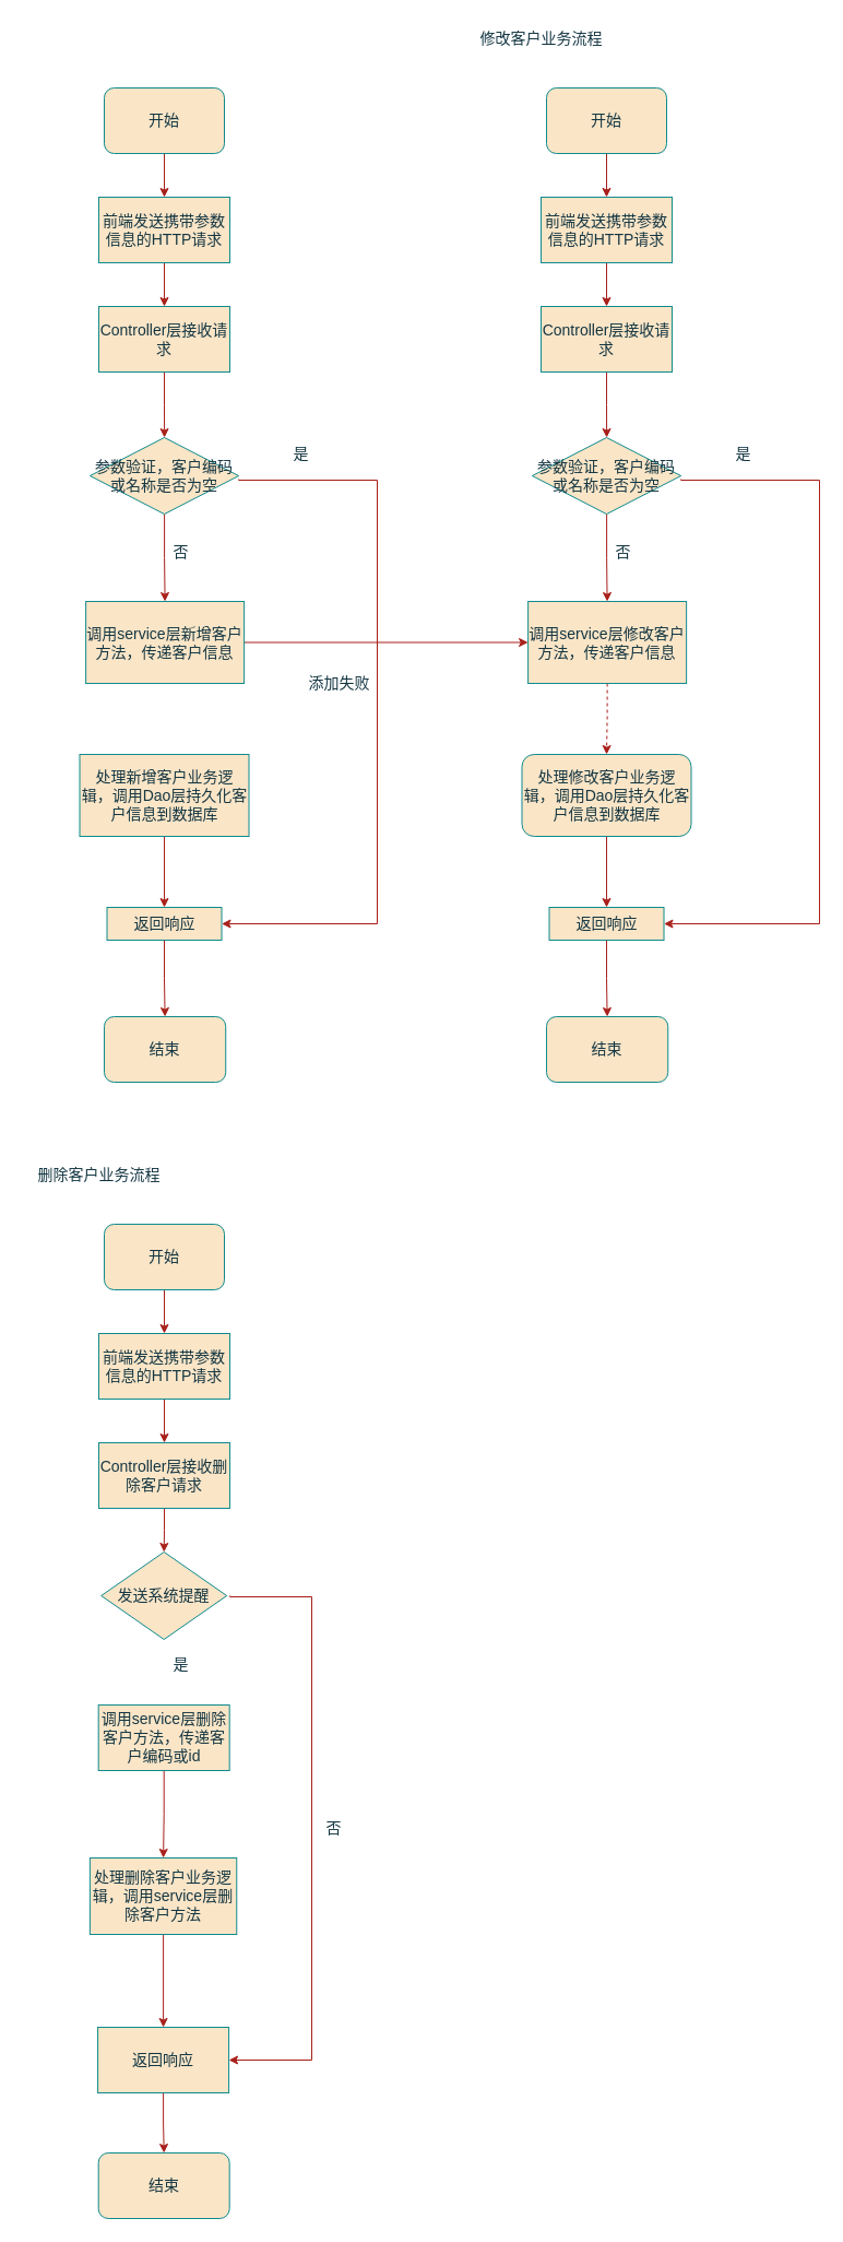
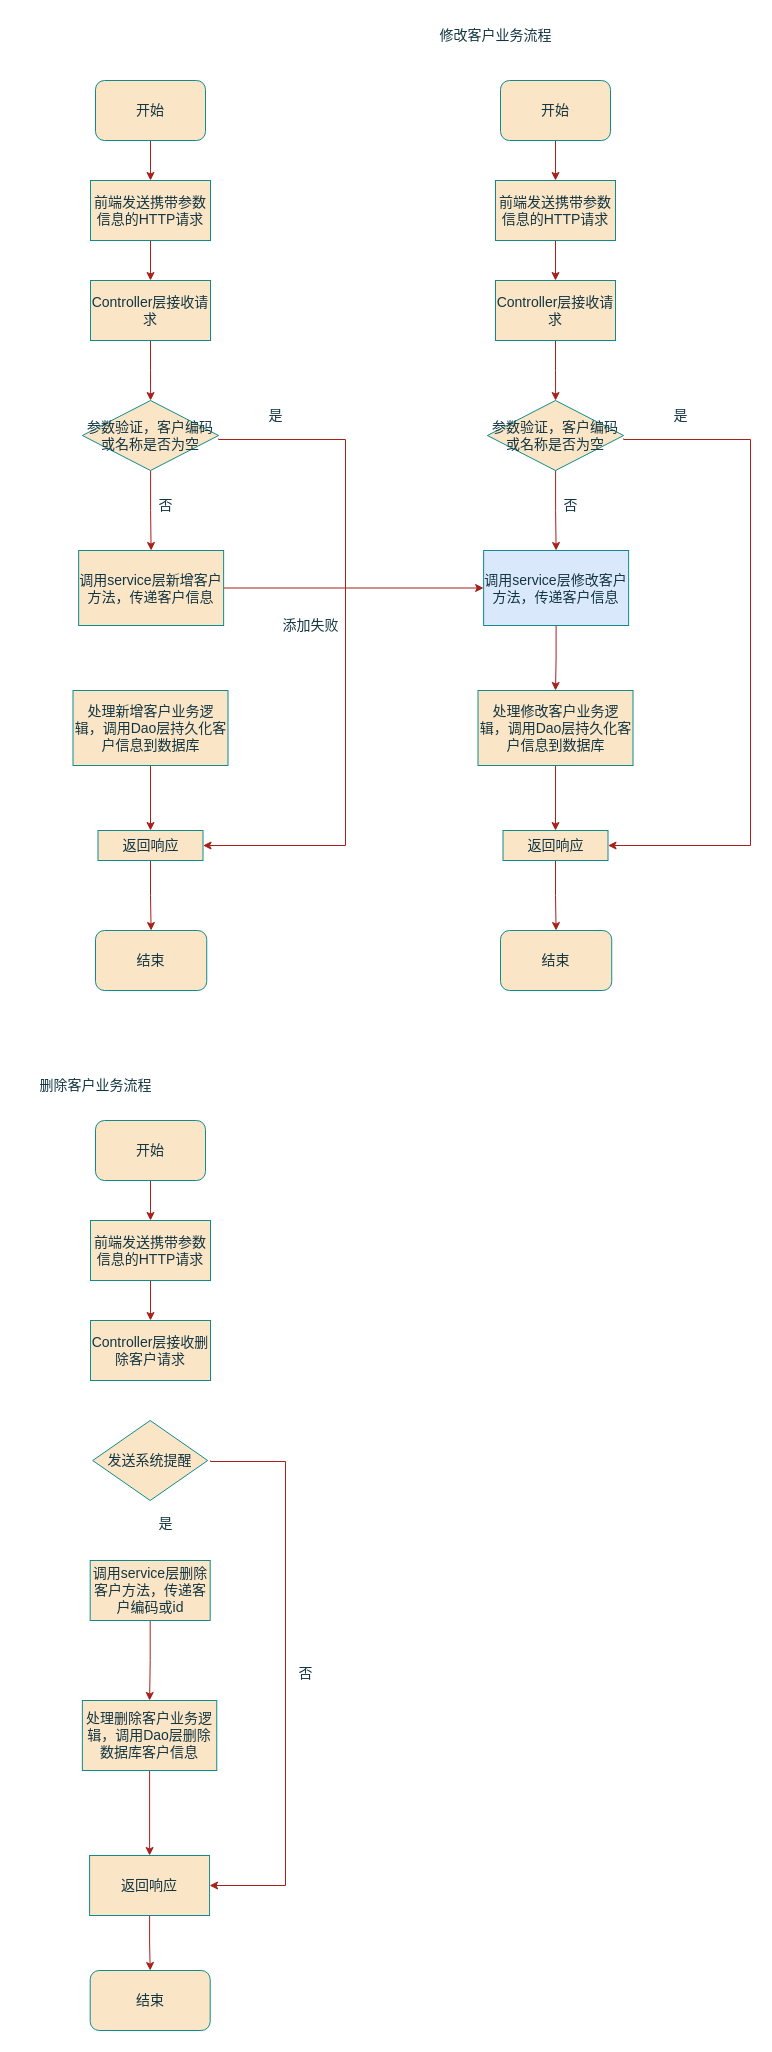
- <mxCell id="32" value="调用service层修改客户方法，传递客户信息" style="whiteSpace=wrap;html=1;fontSize=14;labelBackgroundColor=none;fillColor=#FAE5C7;strokeColor=#0F8B8D;fontColor=#143642;" vertex="1" parent="1"><mxGeometry x="483.12" y="550" width="145" height="75" as="geometry" /></mxCell>
+ <mxCell id="32" value="调用service层修改客户方法，传递客户信息" style="whiteSpace=wrap;html=1;fontSize=14;labelBackgroundColor=none;fillColor=#dae8fc;strokeColor=#0F8B8D;fontColor=#143642;" vertex="1" parent="1"><mxGeometry x="483.12" y="550" width="145" height="75" as="geometry" /></mxCell>
- <mxCell id="31" value="" style="edgeStyle=orthogonalEdgeStyle;rounded=0;orthogonalLoop=1;jettySize=auto;html=1;fontSize=14;labelBackgroundColor=none;strokeColor=#A8201A;fontColor=default;dashed=1;" edge="1" parent="1" source="32" target="35"><mxGeometry relative="1" as="geometry" /></mxCell>
+ <mxCell id="31" value="" style="edgeStyle=orthogonalEdgeStyle;rounded=0;orthogonalLoop=1;jettySize=auto;html=1;fontSize=14;labelBackgroundColor=none;strokeColor=#A8201A;fontColor=default;" edge="1" parent="1" source="32" target="35"><mxGeometry relative="1" as="geometry" /></mxCell>
- <mxCell id="35" value="处理修改客户业务逻辑，调用Dao层持久化客户信息到数据库" style="whiteSpace=wrap;html=1;fontSize=14;labelBackgroundColor=none;fillColor=#FAE5C7;strokeColor=#0F8B8D;fontColor=#143642;rounded=1;" vertex="1" parent="1"><mxGeometry x="477.5" y="690" width="155" height="75" as="geometry" /></mxCell>
+ <mxCell id="35" value="处理修改客户业务逻辑，调用Dao层持久化客户信息到数据库" style="whiteSpace=wrap;html=1;fontSize=14;labelBackgroundColor=none;fillColor=#FAE5C7;strokeColor=#0F8B8D;fontColor=#143642;" vertex="1" parent="1"><mxGeometry x="477.5" y="690" width="155" height="75" as="geometry" /></mxCell>
- <mxCell id="40" value="&lt;font style=&quot;font-size: 14px;&quot;&gt;删除客户业务流程&lt;/font&gt;" style="text;html=1;align=center;verticalAlign=middle;resizable=0;points=[];autosize=1;fontSize=14;labelBackgroundColor=none;fontColor=#143642;" vertex="1" parent="1"><mxGeometry x="20" y="1060" width="140" height="30" as="geometry" /></mxCell>
+ <mxCell id="40" value="&lt;font style=&quot;font-size: 14px;&quot;&gt;删除客户业务流程&lt;/font&gt;" style="text;html=1;align=center;verticalAlign=middle;resizable=0;points=[];autosize=1;fontSize=14;labelBackgroundColor=none;fontColor=#143642;" vertex="1" parent="1"><mxGeometry x="25" y="1070" width="140" height="30" as="geometry" /></mxCell>
- <mxCell id="45" value="" style="edgeStyle=orthogonalEdgeStyle;rounded=0;orthogonalLoop=1;jettySize=auto;html=1;fontSize=14;labelBackgroundColor=none;strokeColor=#A8201A;fontColor=default;" edge="1" parent="1" source="46" target="54"><mxGeometry relative="1" as="geometry" /></mxCell>
- <mxCell id="50" value="处理删除客户业务逻辑，调用service层删除客户方法" style="whiteSpace=wrap;html=1;fontSize=14;rounded=0;labelBackgroundColor=none;fillColor=#FAE5C7;strokeColor=#0F8B8D;fontColor=#143642;" vertex="1" parent="1"><mxGeometry x="81.88" y="1700" width="134.38" height="70" as="geometry" /></mxCell>
+ <mxCell id="50" value="处理删除客户业务逻辑，调用Dao层删除数据库客户信息" style="whiteSpace=wrap;html=1;fontSize=14;rounded=0;labelBackgroundColor=none;fillColor=#FAE5C7;strokeColor=#0F8B8D;fontColor=#143642;" vertex="1" parent="1"><mxGeometry x="81.88" y="1700" width="134.38" height="70" as="geometry" /></mxCell>
